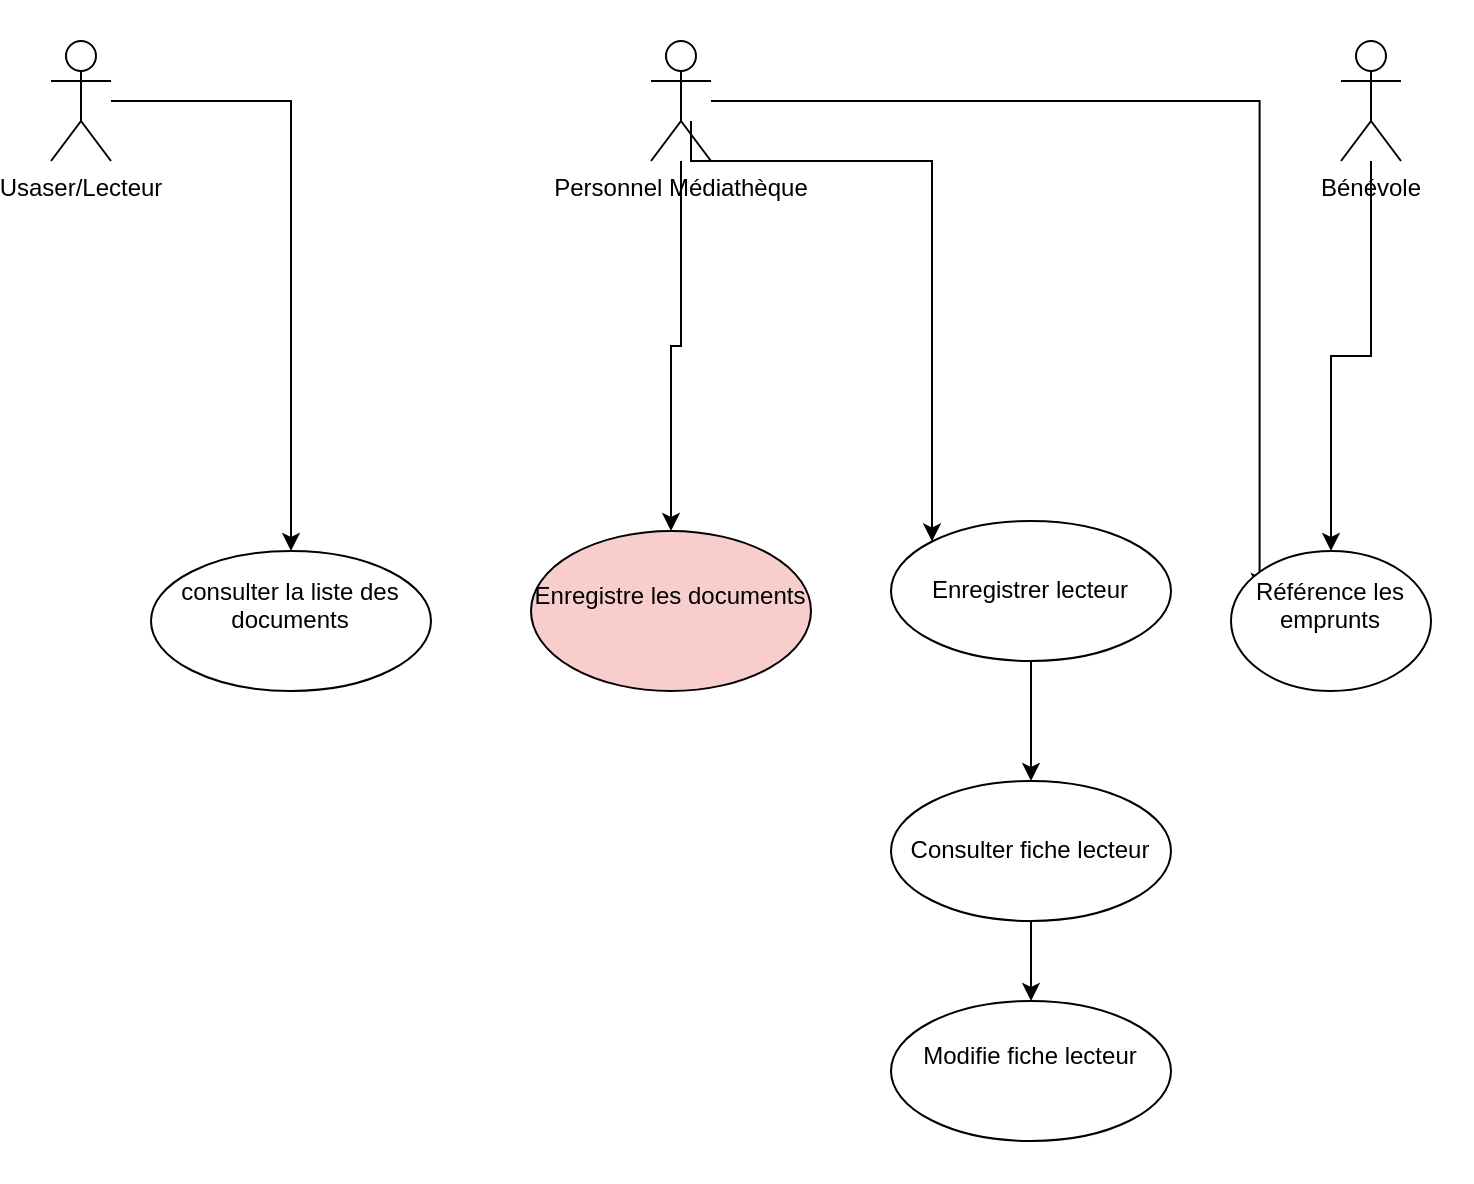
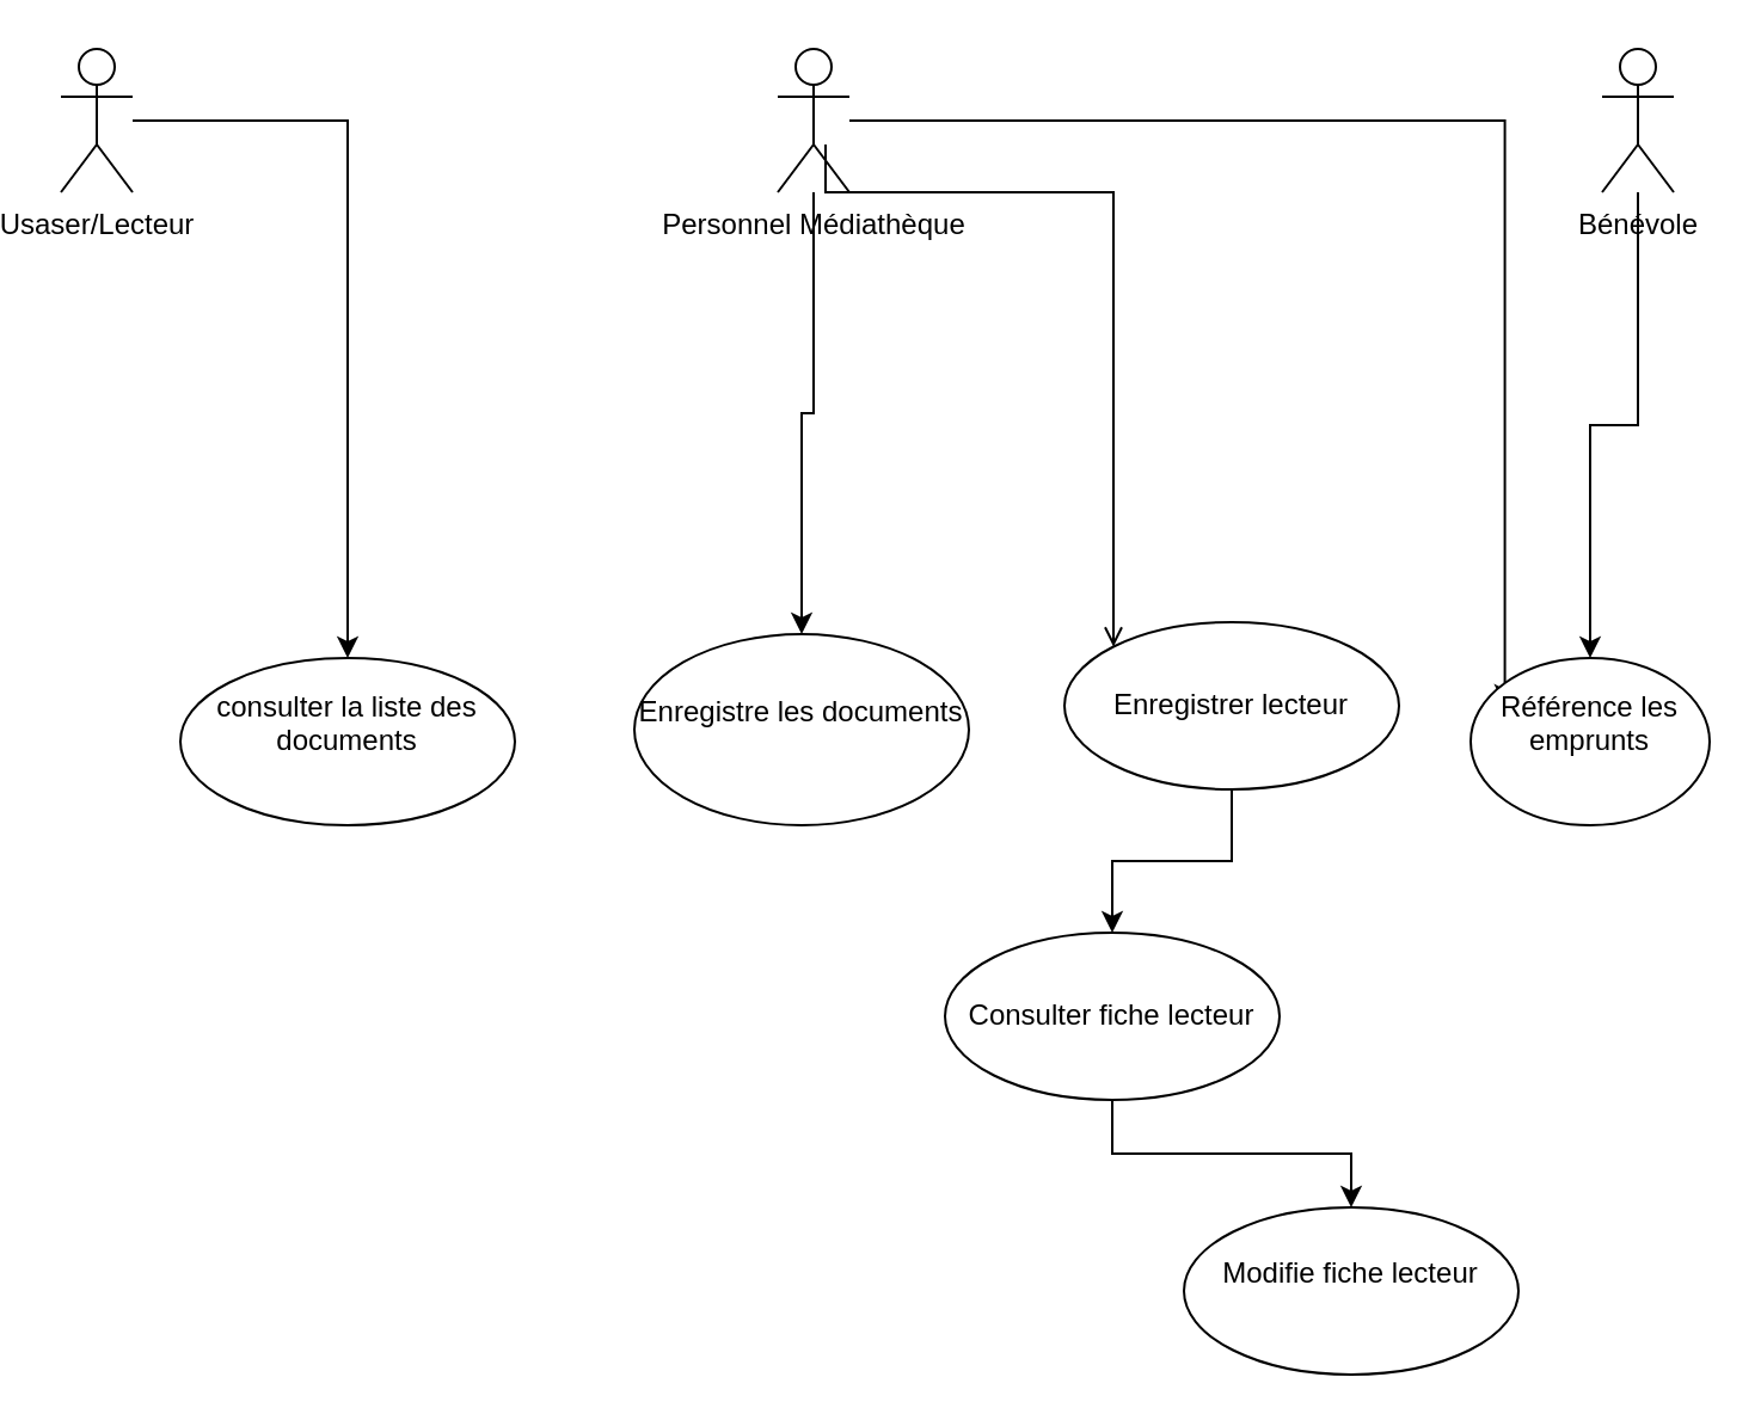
- <mxCell id="6" style="edgeStyle=orthogonalEdgeStyle;rounded=0;orthogonalLoop=1;jettySize=auto;html=1;entryX=0;entryY=0;entryDx=0;entryDy=0;exitX=0.667;exitY=0.667;exitDx=0;exitDy=0;exitPerimeter=0;" edge="1" parent="1" source="9" target="14"><mxGeometry relative="1" as="geometry"><Array as="points"><mxPoint x="340" y="80" /><mxPoint x="461" y="80" /></Array></mxGeometry></mxCell>
+ <mxCell id="6" style="edgeStyle=orthogonalEdgeStyle;rounded=0;orthogonalLoop=1;jettySize=auto;html=1;entryX=0;entryY=0;entryDx=0;entryDy=0;exitX=0.667;exitY=0.667;exitDx=0;exitDy=0;exitPerimeter=0;endArrow=open;" edge="1" parent="1" source="9" target="14"><mxGeometry relative="1" as="geometry"><Array as="points"><mxPoint x="340" y="80" /><mxPoint x="461" y="80" /></Array></mxGeometry></mxCell>
- <mxCell id="10" value="&lt;div&gt;Enregistre les documents&lt;/div&gt;&lt;div&gt;&lt;br&gt;&lt;/div&gt;" style="ellipse;whiteSpace=wrap;html=1;fillColor=#f8cecc;" vertex="1" parent="1"><mxGeometry x="260" y="265" width="140" height="80" as="geometry" /></mxCell>
+ <mxCell id="10" value="&lt;div&gt;Enregistre les documents&lt;/div&gt;&lt;div&gt;&lt;br&gt;&lt;/div&gt;" style="ellipse;whiteSpace=wrap;html=1;" vertex="1" parent="1"><mxGeometry x="260" y="265" width="140" height="80" as="geometry" /></mxCell>
- <mxCell id="16" value="Consulter fiche lecteur" style="ellipse;whiteSpace=wrap;html=1;" vertex="1" parent="1"><mxGeometry x="440" y="390" width="140" height="70" as="geometry" /></mxCell>
+ <mxCell id="16" value="Consulter fiche lecteur" style="ellipse;whiteSpace=wrap;html=1;" vertex="1" parent="1"><mxGeometry x="390" y="390" width="140" height="70" as="geometry" /></mxCell>
- <mxCell id="17" value="&lt;div&gt;Modifie fiche lecteur&lt;/div&gt;&lt;div&gt;&lt;br&gt;&lt;/div&gt;" style="ellipse;whiteSpace=wrap;html=1;" vertex="1" parent="1"><mxGeometry x="440" y="500" width="140" height="70" as="geometry" /></mxCell>
+ <mxCell id="17" value="&lt;div&gt;Modifie fiche lecteur&lt;/div&gt;&lt;div&gt;&lt;br&gt;&lt;/div&gt;" style="ellipse;whiteSpace=wrap;html=1;" vertex="1" parent="1"><mxGeometry x="490" y="505" width="140" height="70" as="geometry" /></mxCell>
